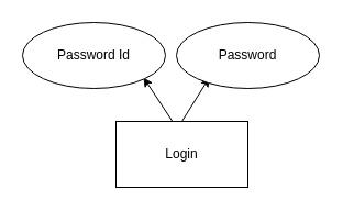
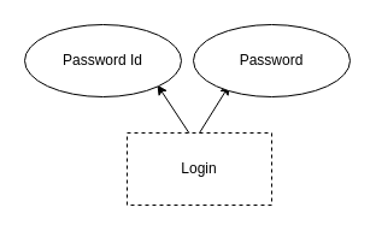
- <mxCell id="2" value="Login" style="whiteSpace=wrap;html=1;" parent="1" vertex="1"><mxGeometry x="105" y="110" width="120" height="60" as="geometry" /></mxCell>
+ <mxCell id="2" value="Login" style="whiteSpace=wrap;html=1;dashed=1;" parent="1" vertex="1"><mxGeometry x="105" y="110" width="120" height="60" as="geometry" /></mxCell>
